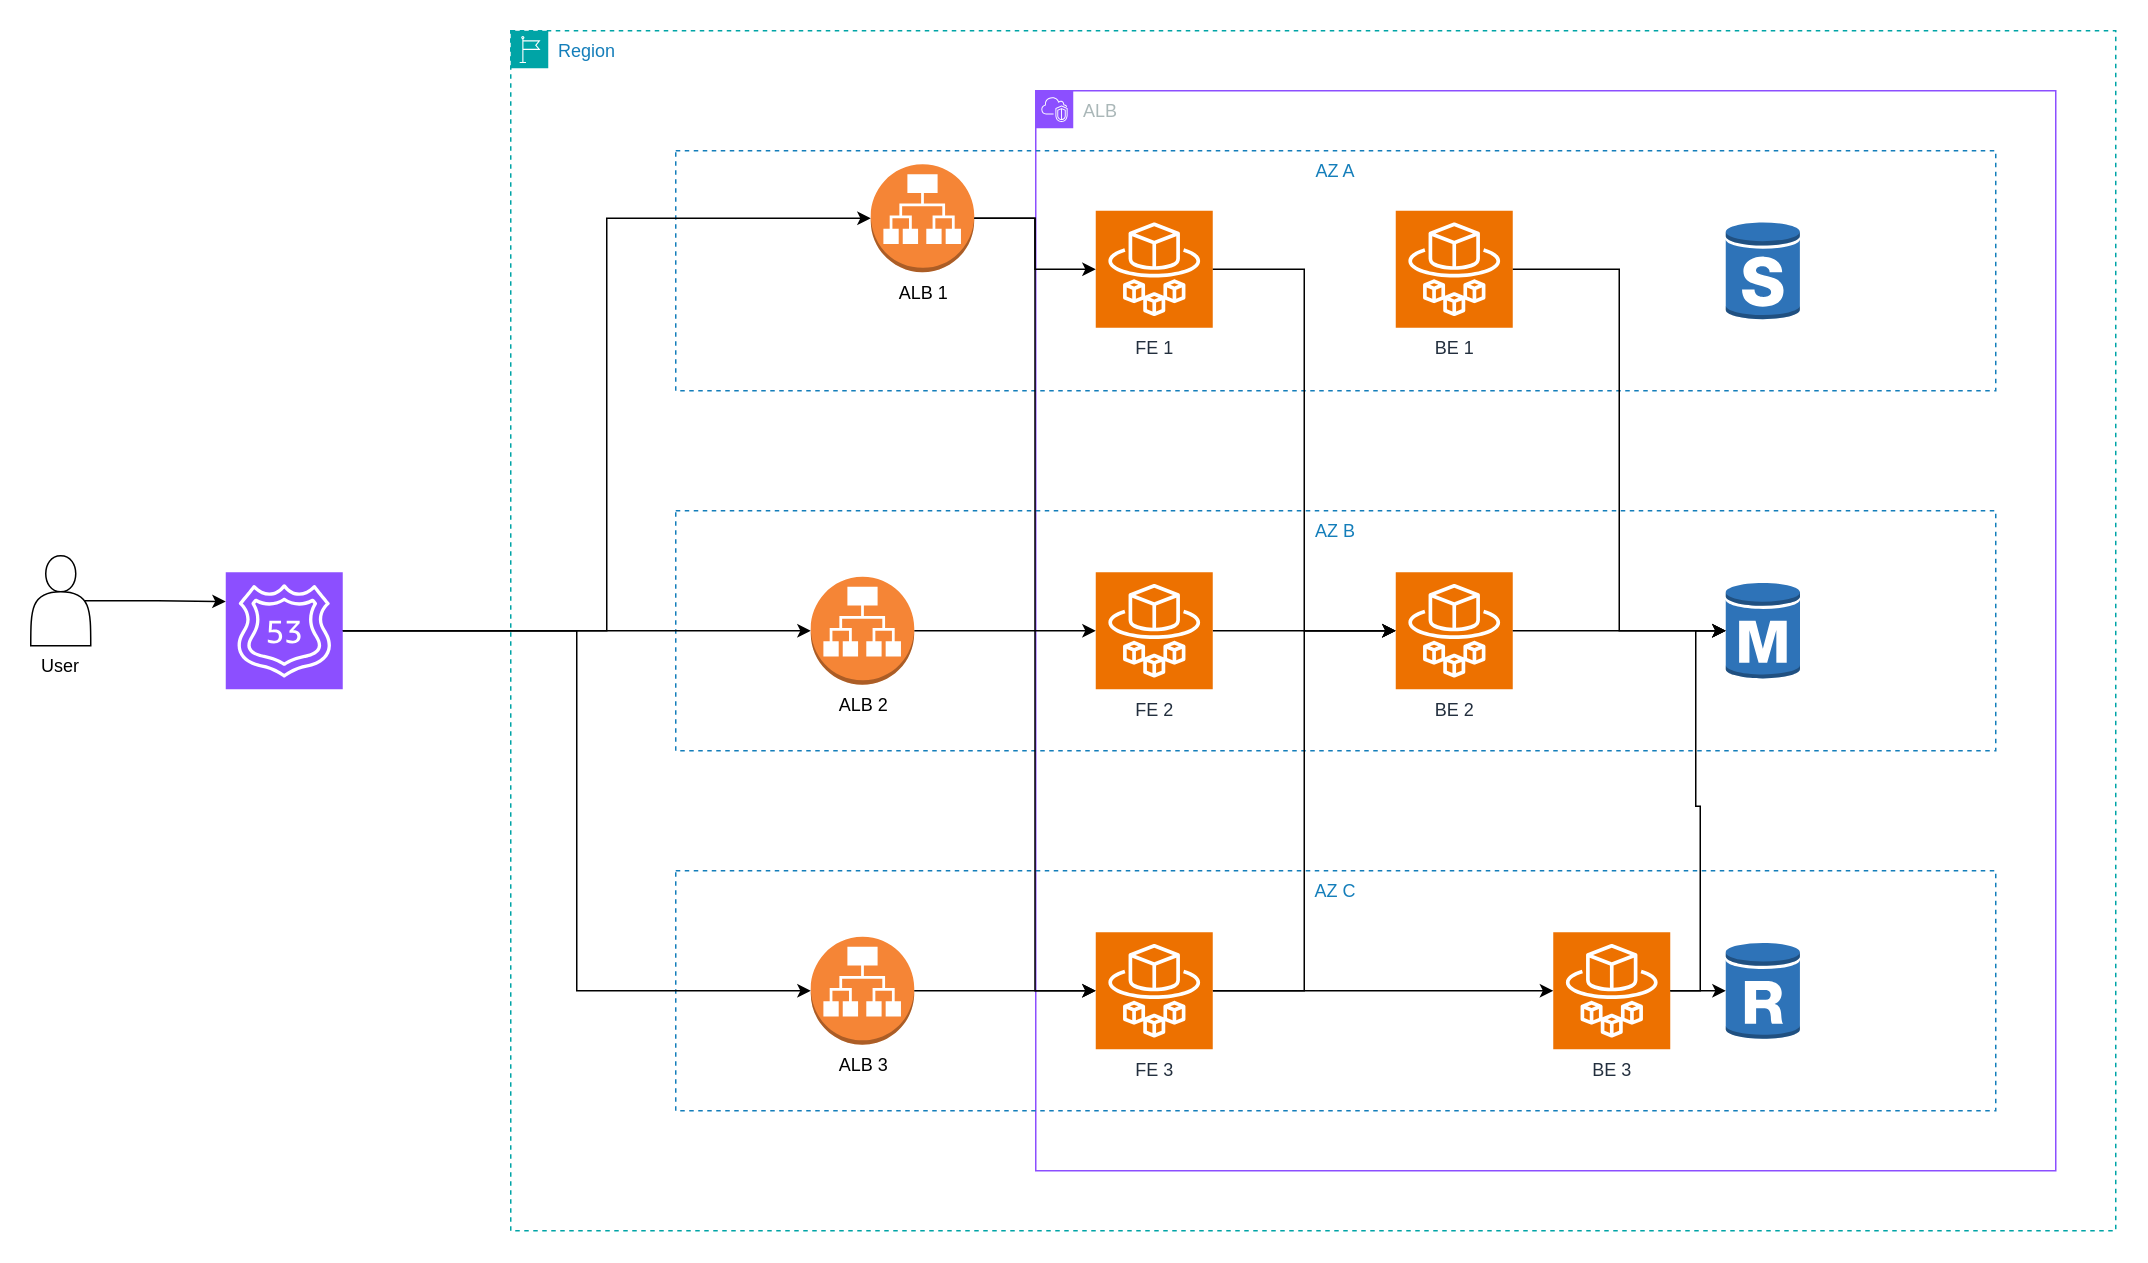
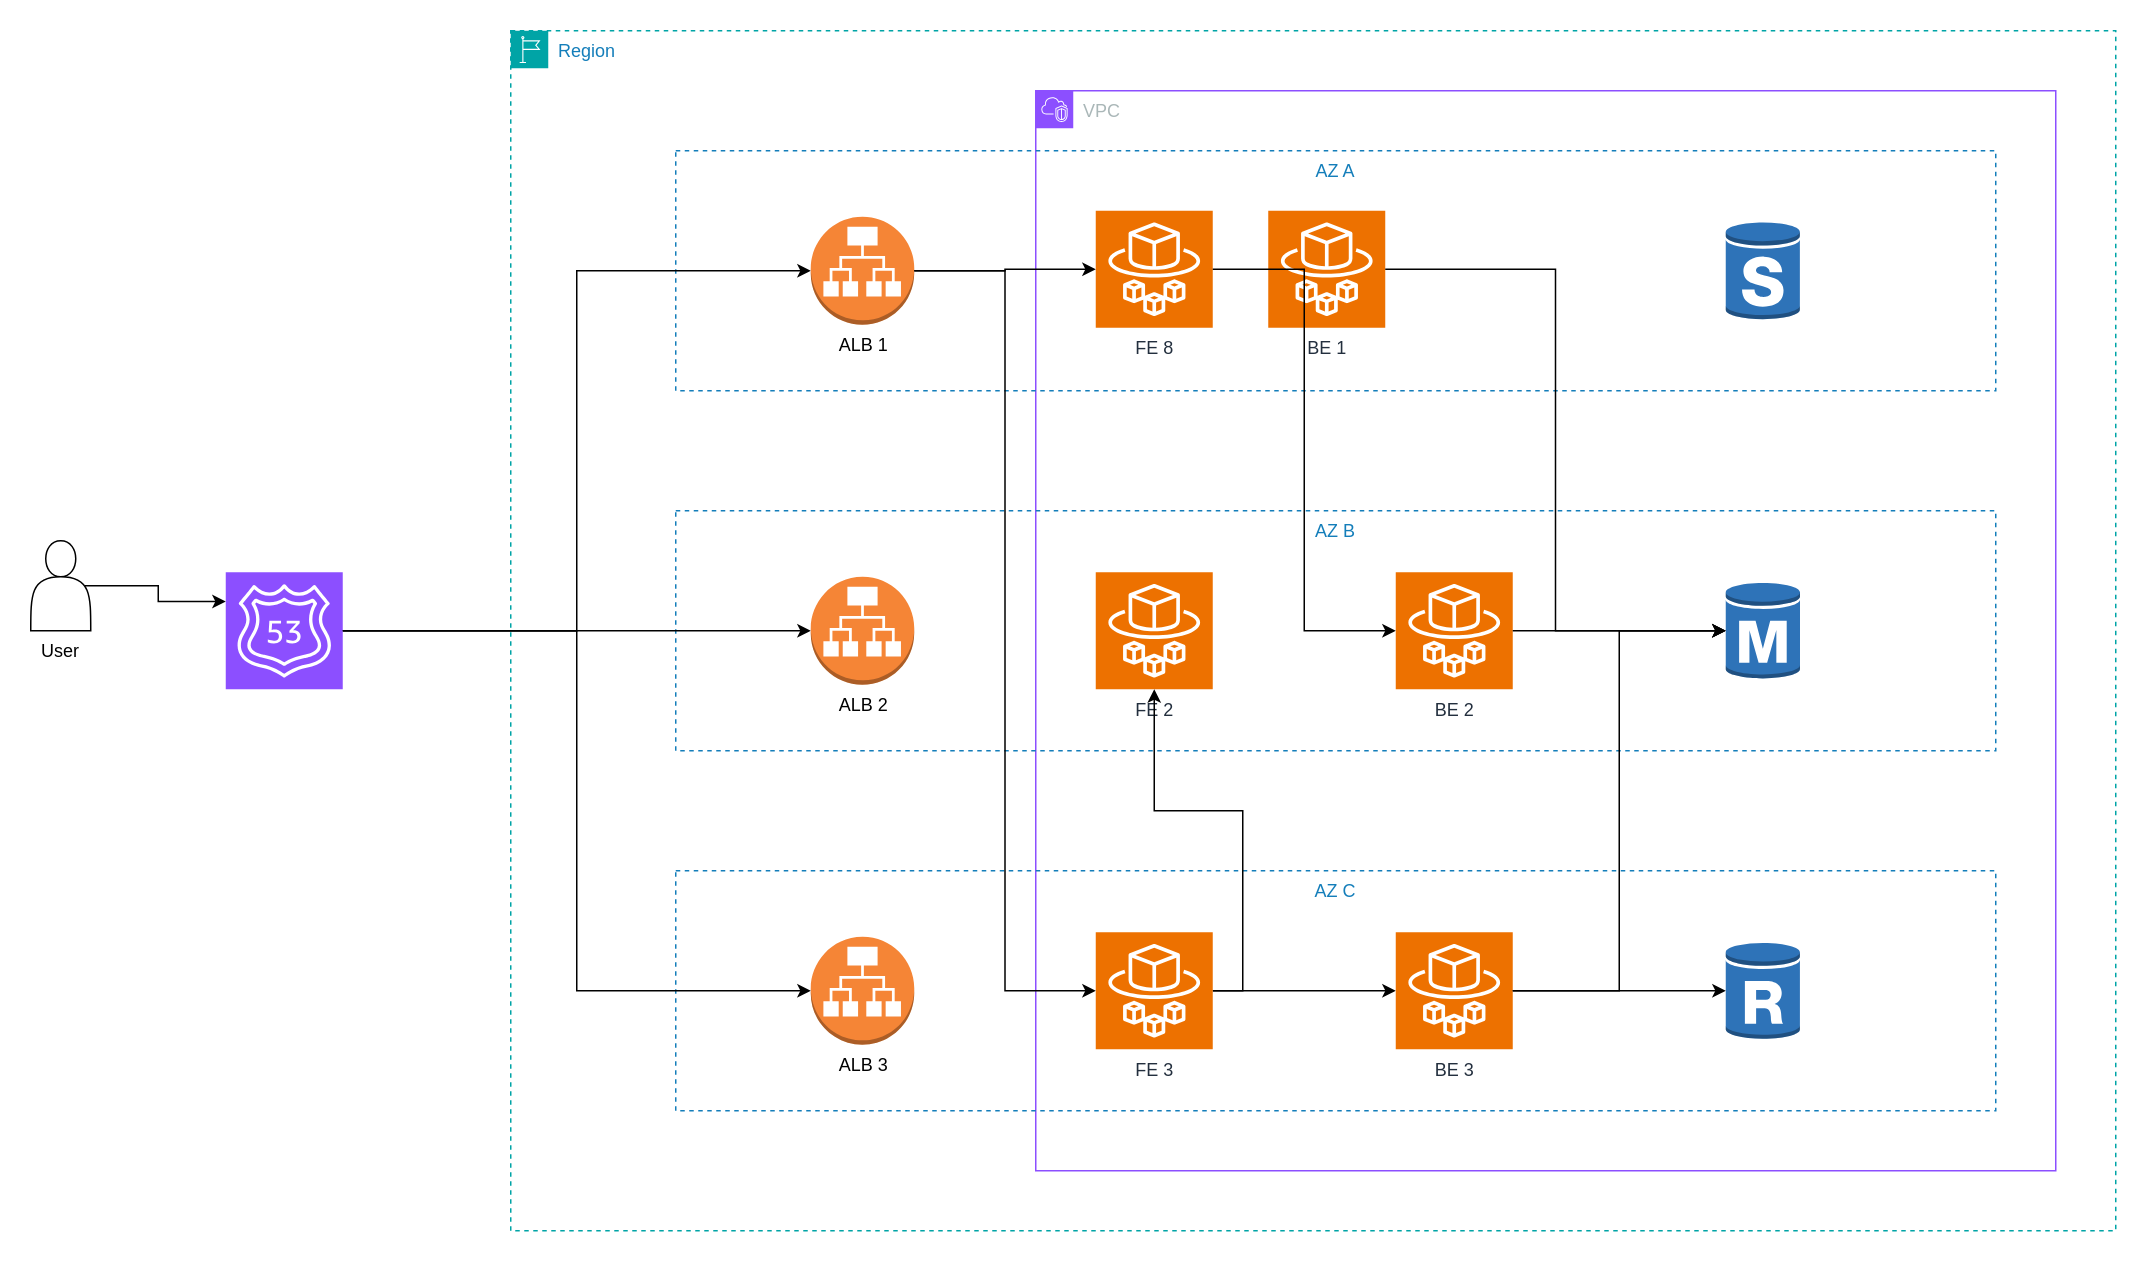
- <mxCell id="3" value="ALB" style="points=[[0,0],[0.25,0],[0.5,0],[0.75,0],[1,0],[1,0.25],[1,0.5],[1,0.75],[1,1],[0.75,1],[0.5,1],[0.25,1],[0,1],[0,0.75],[0,0.5],[0,0.25]];outlineConnect=0;gradientColor=none;html=1;whiteSpace=wrap;fontSize=12;fontStyle=0;container=1;pointerEvents=0;collapsible=0;recursiveResize=0;shape=mxgraph.aws4.group;grIcon=mxgraph.aws4.group_vpc2;strokeColor=#8C4FFF;fillColor=none;verticalAlign=top;align=left;spacingLeft=30;fontColor=#AAB7B8;dashed=0;" vertex="1" parent="2"><mxGeometry x="350" y="40" width="680" height="720" as="geometry" /></mxCell>
+ <mxCell id="3" value="VPC" style="points=[[0,0],[0.25,0],[0.5,0],[0.75,0],[1,0],[1,0.25],[1,0.5],[1,0.75],[1,1],[0.75,1],[0.5,1],[0.25,1],[0,1],[0,0.75],[0,0.5],[0,0.25]];outlineConnect=0;gradientColor=none;html=1;whiteSpace=wrap;fontSize=12;fontStyle=0;container=1;pointerEvents=0;collapsible=0;recursiveResize=0;shape=mxgraph.aws4.group;grIcon=mxgraph.aws4.group_vpc2;strokeColor=#8C4FFF;fillColor=none;verticalAlign=top;align=left;spacingLeft=30;fontColor=#AAB7B8;dashed=0;" vertex="1" parent="2"><mxGeometry x="350" y="40" width="680" height="720" as="geometry" /></mxCell>
- <mxCell id="30" value="ALB 1" style="outlineConnect=0;dashed=0;verticalLabelPosition=bottom;verticalAlign=top;align=center;html=1;shape=mxgraph.aws3.application_load_balancer;fillColor=#F58536;gradientColor=none;" vertex="1" parent="1"><mxGeometry x="580" y="109" width="69" height="72" as="geometry" /></mxCell>
+ <mxCell id="30" value="ALB 1" style="outlineConnect=0;dashed=0;verticalLabelPosition=bottom;verticalAlign=top;align=center;html=1;shape=mxgraph.aws3.application_load_balancer;fillColor=#F58536;gradientColor=none;" vertex="1" parent="1"><mxGeometry x="540" y="144" width="69" height="72" as="geometry" /></mxCell>
- <mxCell id="15" value="BE 1" style="sketch=0;points=[[0,0,0],[0.25,0,0],[0.5,0,0],[0.75,0,0],[1,0,0],[0,1,0],[0.25,1,0],[0.5,1,0],[0.75,1,0],[1,1,0],[0,0.25,0],[0,0.5,0],[0,0.75,0],[1,0.25,0],[1,0.5,0],[1,0.75,0]];outlineConnect=0;fontColor=#232F3E;fillColor=#ED7100;strokeColor=#ffffff;dashed=0;verticalLabelPosition=bottom;verticalAlign=top;align=center;html=1;fontSize=12;fontStyle=0;aspect=fixed;shape=mxgraph.aws4.resourceIcon;resIcon=mxgraph.aws4.fargate;" vertex="1" parent="3"><mxGeometry x="240" y="80" width="78" height="78" as="geometry" /></mxCell>
+ <mxCell id="15" value="BE 1" style="sketch=0;points=[[0,0,0],[0.25,0,0],[0.5,0,0],[0.75,0,0],[1,0,0],[0,1,0],[0.25,1,0],[0.5,1,0],[0.75,1,0],[1,1,0],[0,0.25,0],[0,0.5,0],[0,0.75,0],[1,0.25,0],[1,0.5,0],[1,0.75,0]];outlineConnect=0;fontColor=#232F3E;fillColor=#ED7100;strokeColor=#ffffff;dashed=0;verticalLabelPosition=bottom;verticalAlign=top;align=center;html=1;fontSize=12;fontStyle=0;aspect=fixed;shape=mxgraph.aws4.resourceIcon;resIcon=mxgraph.aws4.fargate;" vertex="1" parent="3"><mxGeometry x="155" y="80" width="78" height="78" as="geometry" /></mxCell>
- <mxCell id="14" value="FE&amp;nbsp;&lt;span style=&quot;background-color: transparent; color: light-dark(rgb(35, 47, 62), rgb(189, 199, 212));&quot;&gt;1&lt;/span&gt;" style="sketch=0;points=[[0,0,0],[0.25,0,0],[0.5,0,0],[0.75,0,0],[1,0,0],[0,1,0],[0.25,1,0],[0.5,1,0],[0.75,1,0],[1,1,0],[0,0.25,0],[0,0.5,0],[0,0.75,0],[1,0.25,0],[1,0.5,0],[1,0.75,0]];outlineConnect=0;fontColor=#232F3E;fillColor=#ED7100;strokeColor=#ffffff;dashed=0;verticalLabelPosition=bottom;verticalAlign=top;align=center;html=1;fontSize=12;fontStyle=0;aspect=fixed;shape=mxgraph.aws4.resourceIcon;resIcon=mxgraph.aws4.fargate;" vertex="1" parent="3"><mxGeometry x="40" y="80" width="78" height="78" as="geometry" /></mxCell>
+ <mxCell id="14" value="FE&amp;nbsp;&lt;span style=&quot;background-color: transparent; color: light-dark(rgb(35, 47, 62), rgb(189, 199, 212));&quot;&gt;8&lt;/span&gt;" style="sketch=0;points=[[0,0,0],[0.25,0,0],[0.5,0,0],[0.75,0,0],[1,0,0],[0,1,0],[0.25,1,0],[0.5,1,0],[0.75,1,0],[1,1,0],[0,0.25,0],[0,0.5,0],[0,0.75,0],[1,0.25,0],[1,0.5,0],[1,0.75,0]];outlineConnect=0;fontColor=#232F3E;fillColor=#ED7100;strokeColor=#ffffff;dashed=0;verticalLabelPosition=bottom;verticalAlign=top;align=center;html=1;fontSize=12;fontStyle=0;aspect=fixed;shape=mxgraph.aws4.resourceIcon;resIcon=mxgraph.aws4.fargate;" vertex="1" parent="3"><mxGeometry x="40" y="80" width="78" height="78" as="geometry" /></mxCell>
- <mxCell id="24" value="User" style="shape=actor;whiteSpace=wrap;html=1;labelPosition=center;verticalLabelPosition=bottom;align=center;verticalAlign=top;" vertex="1" parent="1"><mxGeometry x="20" y="370" width="40" height="60" as="geometry" /></mxCell>
+ <mxCell id="24" value="User" style="shape=actor;whiteSpace=wrap;html=1;labelPosition=center;verticalLabelPosition=bottom;align=center;verticalAlign=top;" vertex="1" parent="1"><mxGeometry x="20" y="360" width="40" height="60" as="geometry" /></mxCell>
- <mxCell id="31" style="edgeStyle=orthogonalEdgeStyle;rounded=0;orthogonalLoop=1;jettySize=auto;html=1;exitX=1;exitY=0.5;exitDx=0;exitDy=0;exitPerimeter=0;entryX=0;entryY=0.5;entryDx=0;entryDy=0;entryPerimeter=0;" edge="1" parent="1" source="32" target="6"><mxGeometry relative="1" as="geometry"><mxPoint x="670" y="419.909" as="targetPoint" /></mxGeometry></mxCell>
- <mxCell id="5" style="edgeStyle=orthogonalEdgeStyle;rounded=0;orthogonalLoop=1;jettySize=auto;html=1;exitX=1;exitY=0.5;exitDx=0;exitDy=0;exitPerimeter=0;" edge="1" parent="3" source="6" target="7"><mxGeometry relative="1" as="geometry" /></mxCell>
- <mxCell id="10" style="edgeStyle=orthogonalEdgeStyle;rounded=0;orthogonalLoop=1;jettySize=auto;html=1;exitX=1;exitY=0.5;exitDx=0;exitDy=0;exitPerimeter=0;entryX=0;entryY=0.5;entryDx=0;entryDy=0;entryPerimeter=0;" edge="1" parent="3" source="11" target="7"><mxGeometry relative="1" as="geometry" /></mxCell>
+ <mxCell id="10" style="edgeStyle=orthogonalEdgeStyle;rounded=0;orthogonalLoop=1;jettySize=auto;html=1;exitX=1;exitY=0.5;exitDx=0;exitDy=0;exitPerimeter=0;" edge="1" parent="3" source="11" target="6"><mxGeometry relative="1" as="geometry" /></mxCell>
- <mxCell id="36" style="edgeStyle=orthogonalEdgeStyle;rounded=0;orthogonalLoop=1;jettySize=auto;html=1;exitX=1;exitY=0.5;exitDx=0;exitDy=0;exitPerimeter=0;entryX=0;entryY=0.5;entryDx=0;entryDy=0;entryPerimeter=0;" edge="1" parent="1" source="29" target="11"><mxGeometry relative="1" as="geometry" /></mxCell>
- <mxCell id="12" value="BE 3" style="sketch=0;points=[[0,0,0],[0.25,0,0],[0.5,0,0],[0.75,0,0],[1,0,0],[0,1,0],[0.25,1,0],[0.5,1,0],[0.75,1,0],[1,1,0],[0,0.25,0],[0,0.5,0],[0,0.75,0],[1,0.25,0],[1,0.5,0],[1,0.75,0]];outlineConnect=0;fontColor=#232F3E;fillColor=#ED7100;strokeColor=#ffffff;dashed=0;verticalLabelPosition=bottom;verticalAlign=top;align=center;html=1;fontSize=12;fontStyle=0;aspect=fixed;shape=mxgraph.aws4.resourceIcon;resIcon=mxgraph.aws4.fargate;" vertex="1" parent="3"><mxGeometry x="345" y="561" width="78" height="78" as="geometry" /></mxCell>
+ <mxCell id="12" value="BE 3" style="sketch=0;points=[[0,0,0],[0.25,0,0],[0.5,0,0],[0.75,0,0],[1,0,0],[0,1,0],[0.25,1,0],[0.5,1,0],[0.75,1,0],[1,1,0],[0,0.25,0],[0,0.5,0],[0,0.75,0],[1,0.25,0],[1,0.5,0],[1,0.75,0]];outlineConnect=0;fontColor=#232F3E;fillColor=#ED7100;strokeColor=#ffffff;dashed=0;verticalLabelPosition=bottom;verticalAlign=top;align=center;html=1;fontSize=12;fontStyle=0;aspect=fixed;shape=mxgraph.aws4.resourceIcon;resIcon=mxgraph.aws4.fargate;" vertex="1" parent="3"><mxGeometry x="240" y="561" width="78" height="78" as="geometry" /></mxCell>
